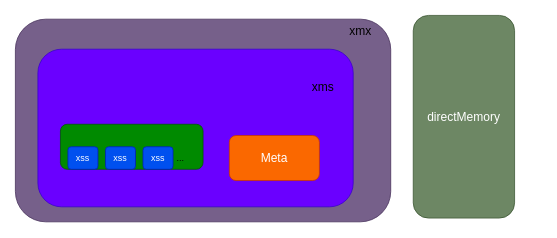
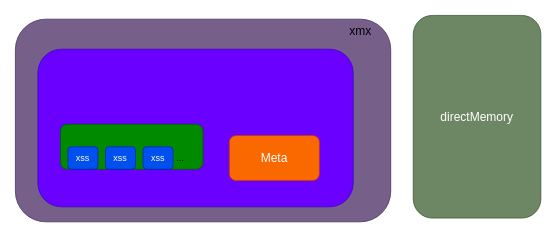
- <mxCell id="5" value="&lt;font style=&quot;font-size: 16px&quot;&gt;xms&lt;/font&gt;" style="text;html=1;strokeColor=none;fillColor=none;align=center;verticalAlign=middle;whiteSpace=wrap;rounded=0;" vertex="1" parent="1"><mxGeometry x="410" y="105" width="40" height="20" as="geometry" /></mxCell>
- <mxCell id="12" value="&lt;font style=&quot;font-size: 16px&quot;&gt;directMemory&lt;/font&gt;" style="rounded=1;whiteSpace=wrap;html=1;fillColor=#6d8764;strokeColor=#3A5431;fontColor=#ffffff;" vertex="1" parent="1"><mxGeometry x="550" y="20" width="135" height="270" as="geometry" /></mxCell>
+ <mxCell id="12" value="&lt;font style=&quot;font-size: 16px&quot;&gt;directMemory&lt;/font&gt;" style="rounded=1;whiteSpace=wrap;html=1;fillColor=#6d8764;strokeColor=#3A5431;fontColor=#ffffff;" vertex="1" parent="1"><mxGeometry x="550" y="20" width="170" height="270" as="geometry" /></mxCell>
